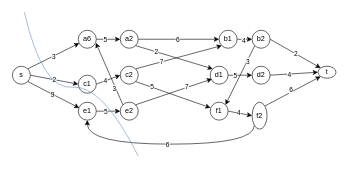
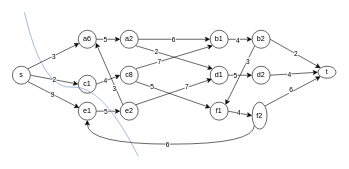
- <mxCell id="41" value="b1" style="ellipse;whiteSpace=wrap;html=1;aspect=fixed;" vertex="1" parent="1"><mxGeometry x="365" y="50" width="30" height="30" as="geometry" /></mxCell>
+ <mxCell id="41" value="b1" style="ellipse;whiteSpace=wrap;html=1;aspect=fixed;" vertex="1" parent="1"><mxGeometry x="350" y="50" width="30" height="30" as="geometry" /></mxCell>
- <mxCell id="12" value="c2" style="ellipse;whiteSpace=wrap;html=1;aspect=fixed;" vertex="1" parent="1"><mxGeometry x="200" y="110" width="30" height="30" as="geometry" /></mxCell>
+ <mxCell id="12" value="c8" style="ellipse;whiteSpace=wrap;html=1;aspect=fixed;" vertex="1" parent="1"><mxGeometry x="200" y="110" width="30" height="30" as="geometry" /></mxCell>
